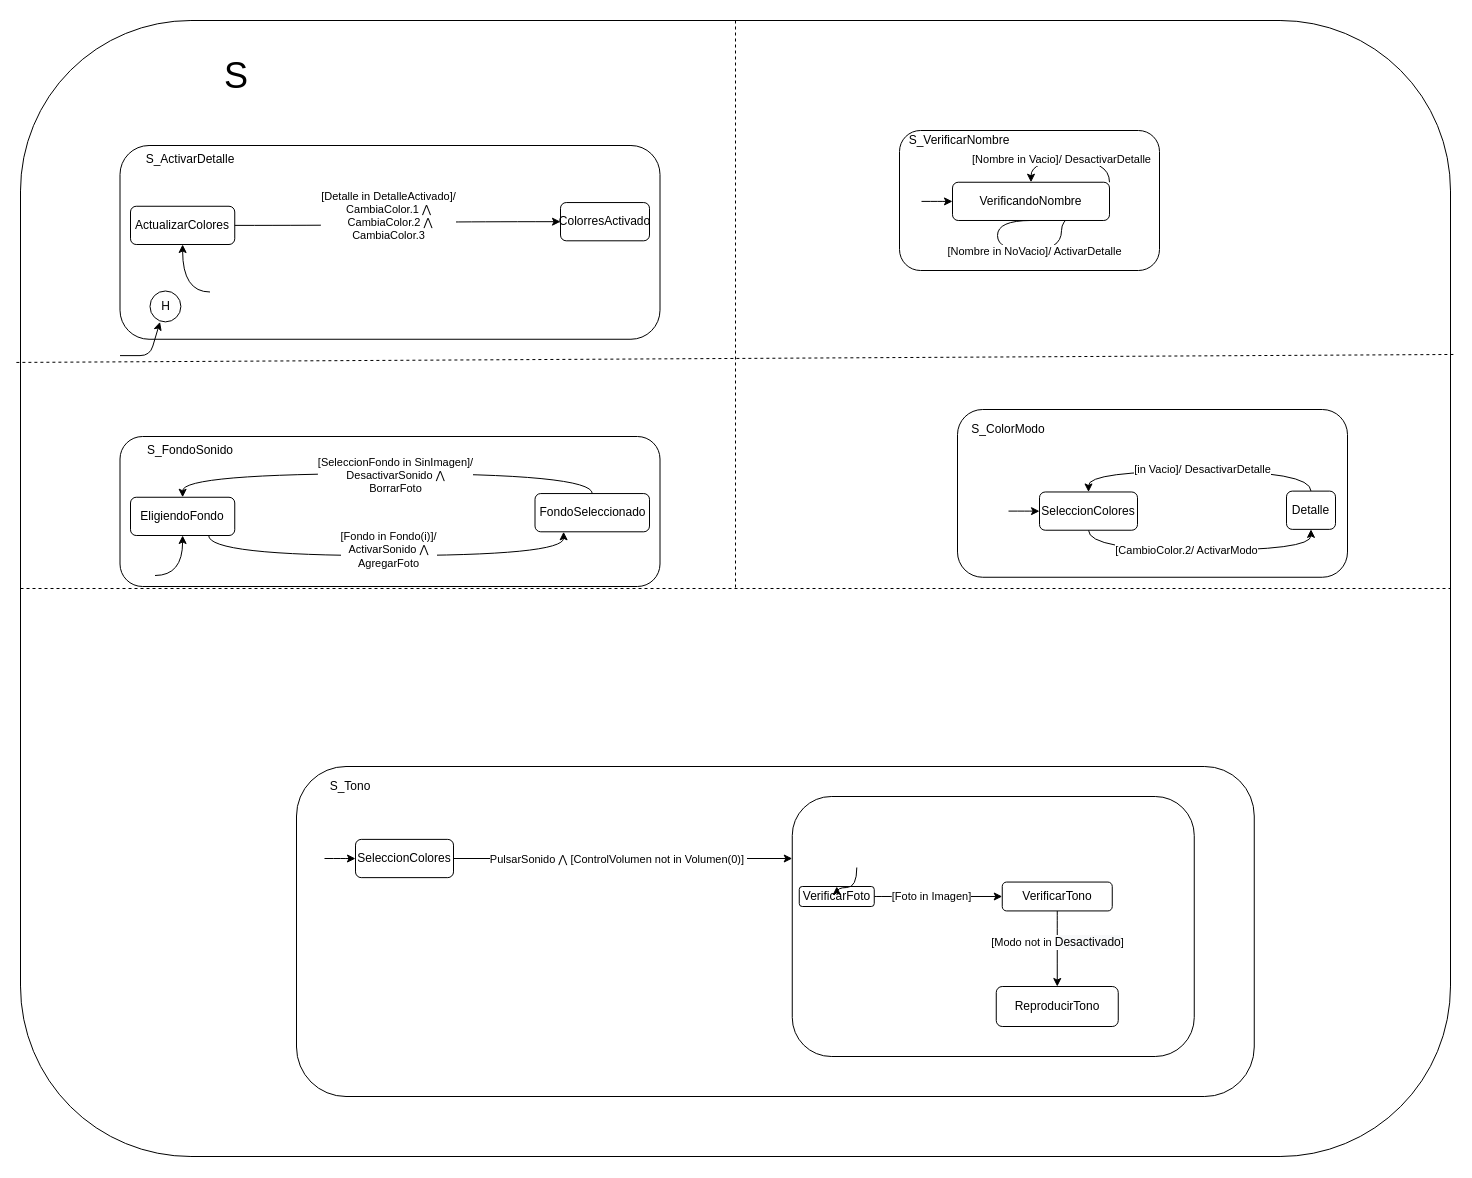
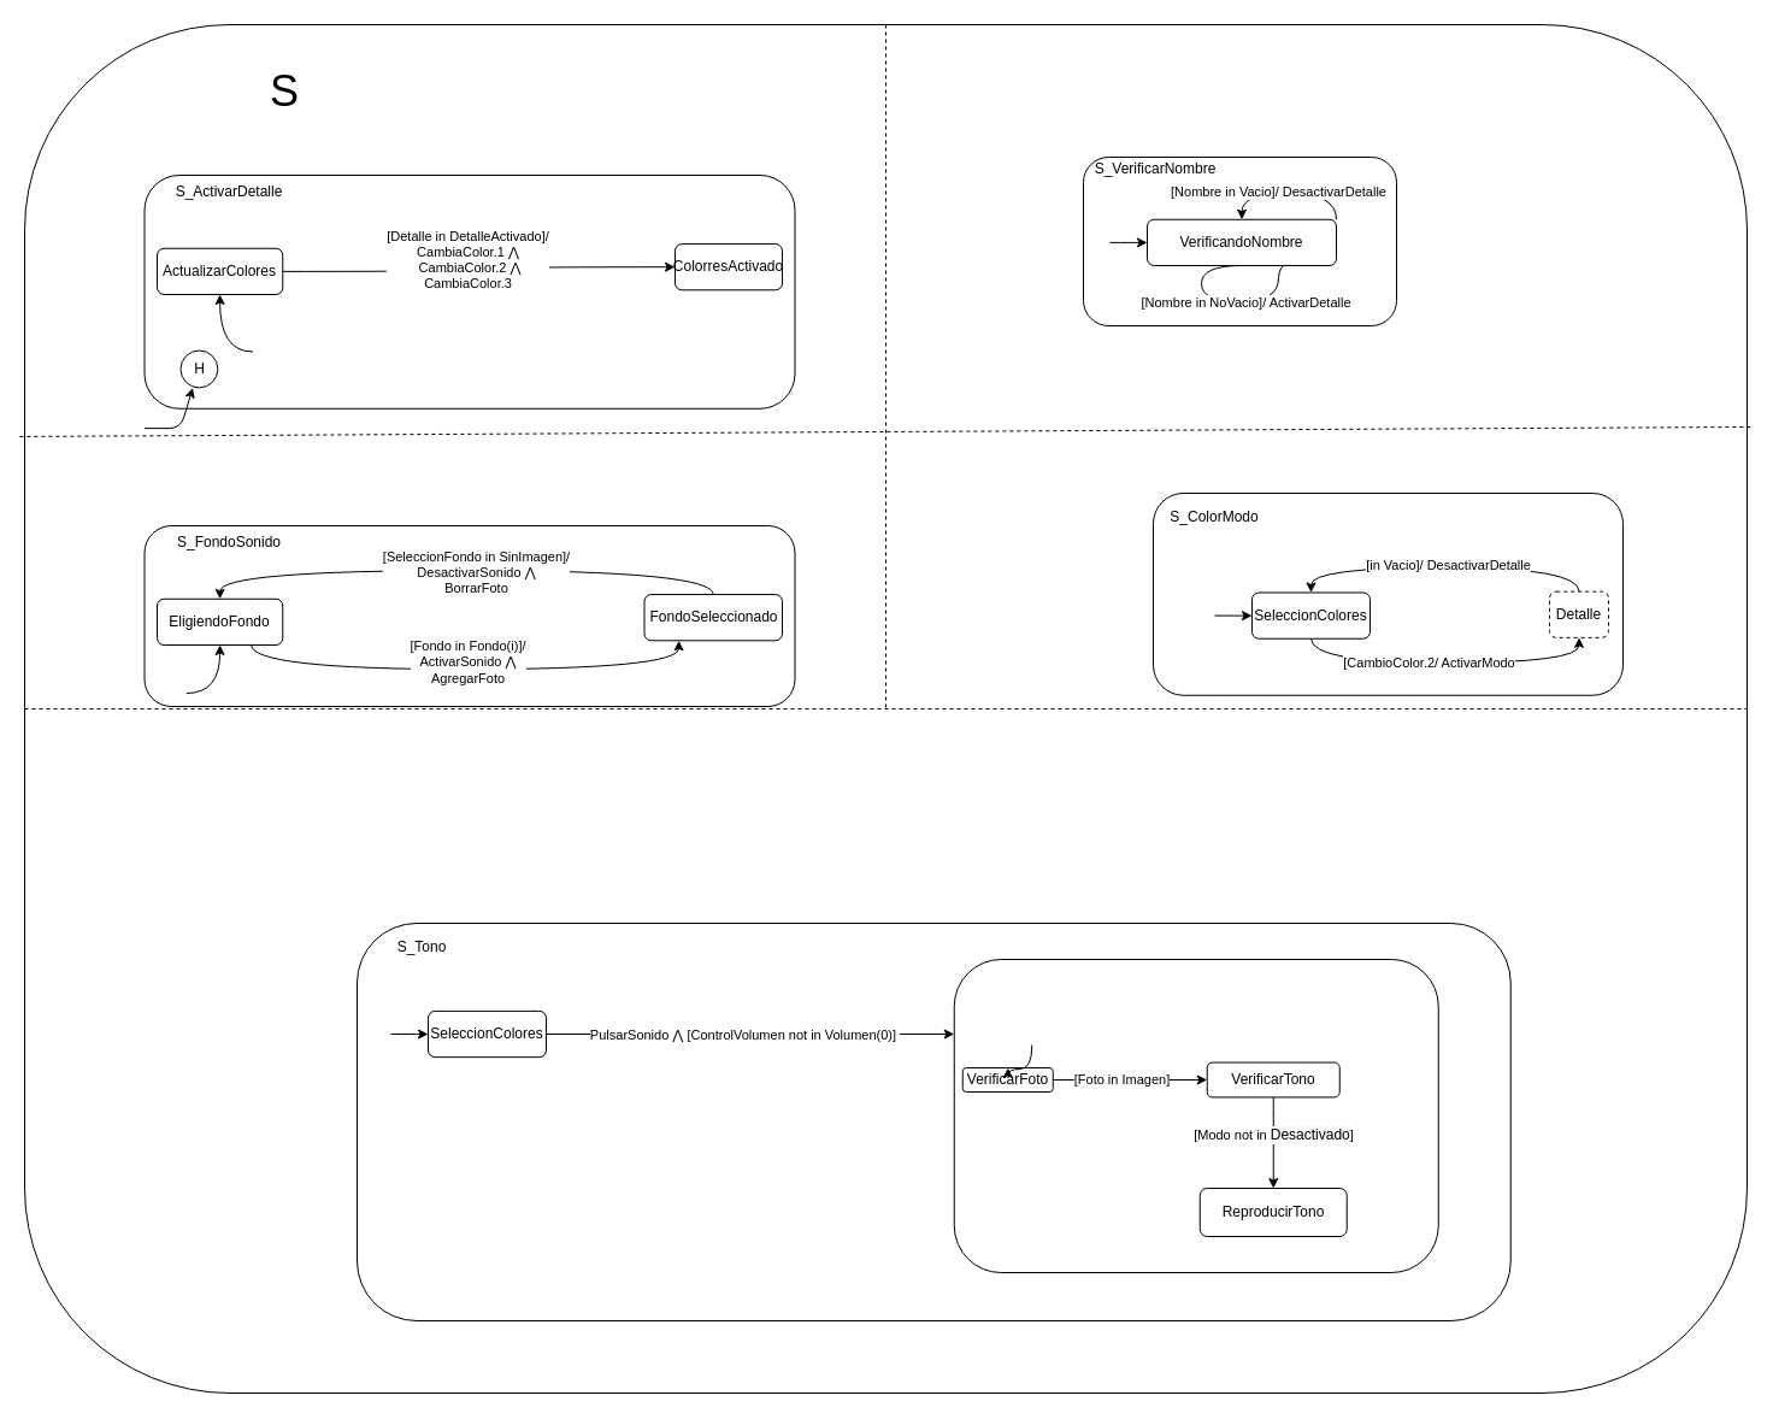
- <mxCell id="42" value="Detalle" style="rounded=1;whiteSpace=wrap;html=1;shadow=0;glass=0;sketch=0;strokeColor=#000000;strokeWidth=1;fillColor=#ffffff;gradientColor=none;" parent="1" vertex="1"><mxGeometry x="1286" y="490.62" width="49" height="38.25" as="geometry" /></mxCell>
+ <mxCell id="42" value="Detalle" style="rounded=1;whiteSpace=wrap;html=1;shadow=0;glass=0;sketch=0;strokeColor=#000000;strokeWidth=1;fillColor=#ffffff;gradientColor=none;dashed=1;" parent="1" vertex="1"><mxGeometry x="1286" y="490.62" width="49" height="38.25" as="geometry" /></mxCell>
